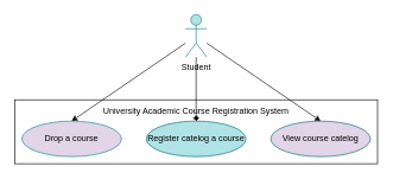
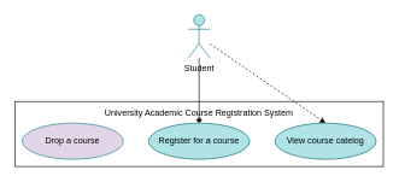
- <mxCell id="3" style="edgeStyle=none;html=1;entryX=0.5;entryY=0;entryDx=0;entryDy=0;" edge="1" parent="1" source="6" target="7"><mxGeometry relative="1" as="geometry" /></mxCell>
- <mxCell id="5" style="edgeStyle=none;html=1;entryX=0.5;entryY=0;entryDx=0;entryDy=0;" edge="1" parent="1" source="6" target="9"><mxGeometry relative="1" as="geometry" /></mxCell>
+ <mxCell id="5" style="edgeStyle=none;html=1;entryX=0.5;entryY=0;entryDx=0;entryDy=0;dashed=1;" edge="1" parent="1" source="6" target="9"><mxGeometry relative="1" as="geometry" /></mxCell>
- <mxCell id="8" value="Register catelog a course" style="ellipse;whiteSpace=wrap;html=1;fillColor=#b0e3e6;strokeColor=#006666;fontColor=#000000;" vertex="1" parent="1"><mxGeometry x="205" y="170" width="140" height="50" as="geometry" /></mxCell>
+ <mxCell id="8" value="Register for a course" style="ellipse;whiteSpace=wrap;html=1;fillColor=#b0e3e6;strokeColor=#006666;fontColor=#000000;" vertex="1" parent="1"><mxGeometry x="205" y="170" width="140" height="50" as="geometry" /></mxCell>
- <mxCell id="9" value="View course catelog" style="ellipse;whiteSpace=wrap;html=1;fillColor=#e1d5e7;strokeColor=#006666;fontColor=#000000;" vertex="1" parent="1"><mxGeometry x="380" y="170" width="140" height="50" as="geometry" /></mxCell>
+ <mxCell id="9" value="View course catelog" style="ellipse;whiteSpace=wrap;html=1;fillColor=#b0e3e6;strokeColor=#006666;fontColor=#000000;" vertex="1" parent="1"><mxGeometry x="380" y="170" width="140" height="50" as="geometry" /></mxCell>
